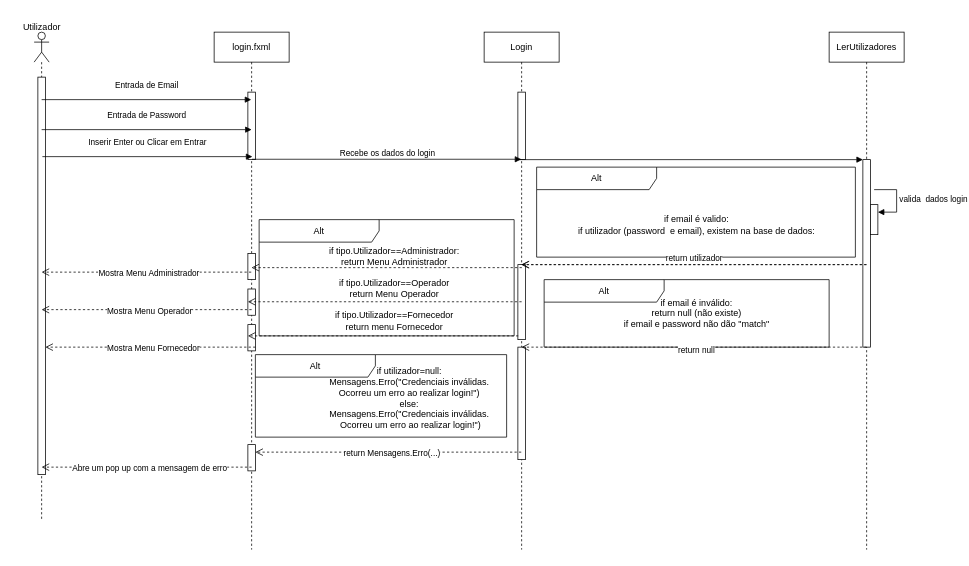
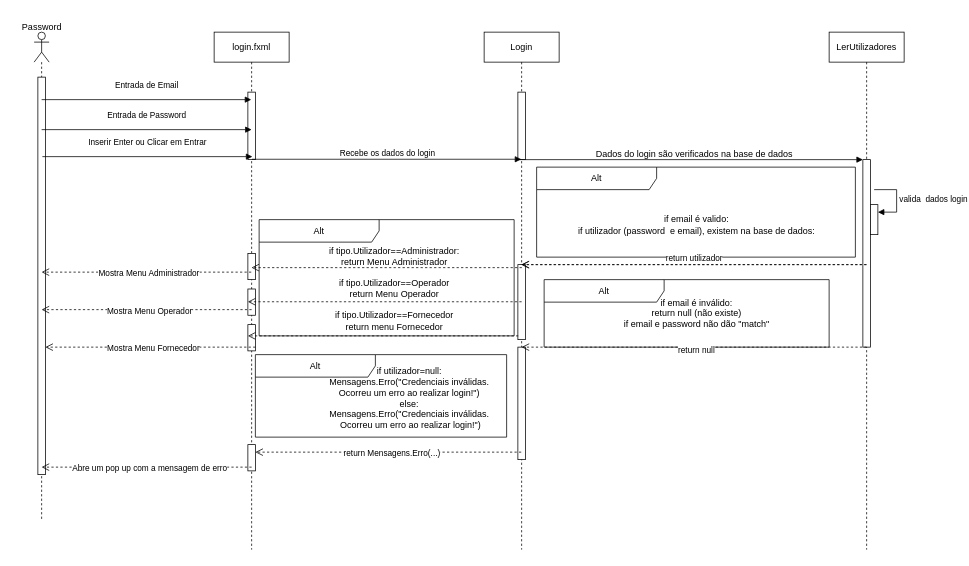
- <mxCell id="50" value="Utilizador" style="text;html=1;align=center;verticalAlign=middle;resizable=0;points=[];autosize=1;strokeColor=none;fillColor=none;" vertex="1" parent="1"><mxGeometry x="20" y="20" width="70" height="30" as="geometry" /></mxCell>
+ <mxCell id="50" value="Password" style="text;html=1;align=center;verticalAlign=middle;resizable=0;points=[];autosize=1;strokeColor=none;fillColor=none;" vertex="1" parent="1"><mxGeometry x="20" y="20" width="70" height="30" as="geometry" /></mxCell>
+ <mxCell id="29" value="Dados do login são verificados na base de dados" style="text;html=1;align=center;verticalAlign=middle;resizable=0;points=[];autosize=1;strokeColor=none;fillColor=none;" parent="1" vertex="1"><mxGeometry x="780" y="190" width="290" height="30" as="geometry" /></mxCell>
